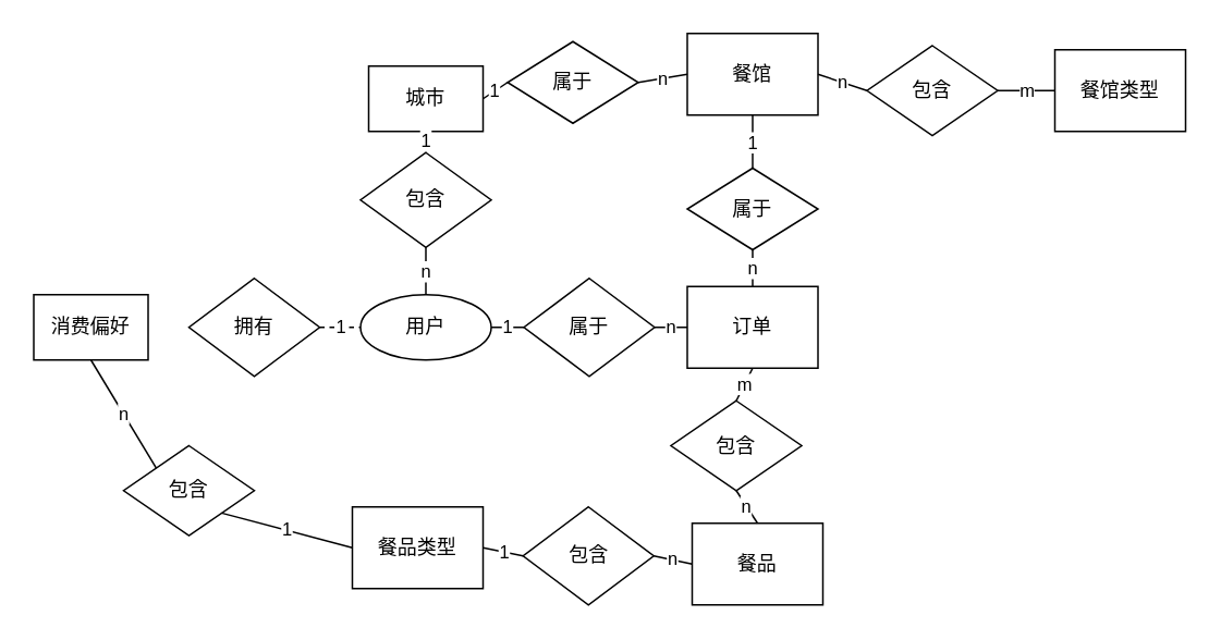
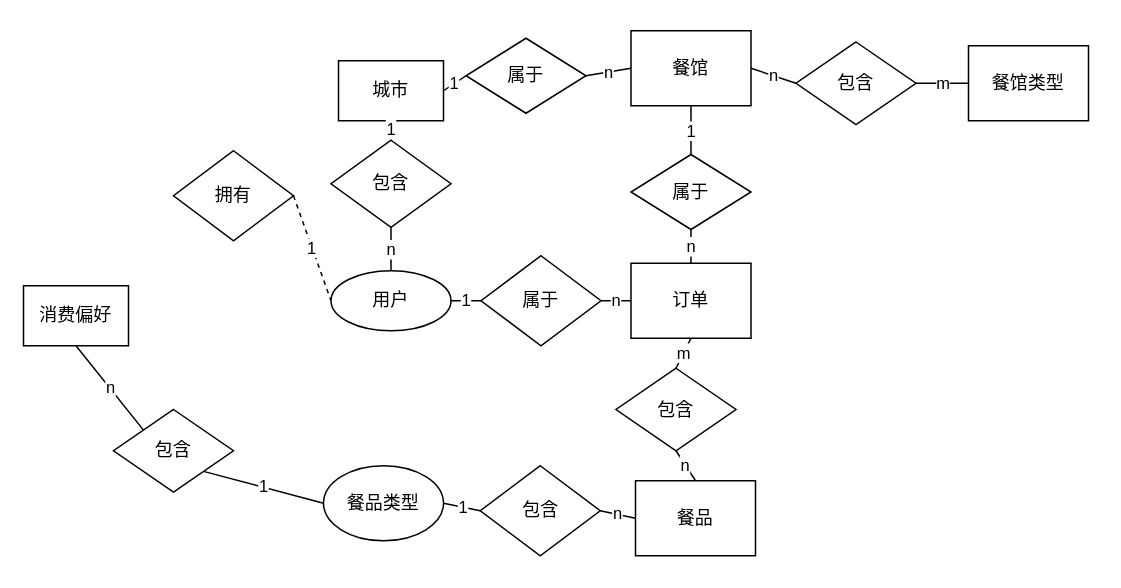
- <mxCell id="8" value="消费偏好" style="rounded=0;whiteSpace=wrap;html=1;" vertex="1" parent="1"><mxGeometry x="20" y="180" width="70" height="40" as="geometry" /></mxCell>
+ <mxCell id="8" value="消费偏好" style="rounded=0;whiteSpace=wrap;html=1;" vertex="1" parent="1"><mxGeometry x="15" y="190" width="70" height="40" as="geometry" /></mxCell>
- <mxCell id="10" value="拥有" style="rhombus;whiteSpace=wrap;html=1;" vertex="1" parent="1"><mxGeometry x="115" y="170" width="80" height="60" as="geometry" /></mxCell>
+ <mxCell id="10" value="拥有" style="rhombus;whiteSpace=wrap;html=1;" vertex="1" parent="1"><mxGeometry x="115" y="100" width="80" height="60" as="geometry" /></mxCell>
- <mxCell id="15" value="餐品类型" style="rounded=0;whiteSpace=wrap;html=1;" vertex="1" parent="1"><mxGeometry x="215" y="310" width="80" height="50" as="geometry" /></mxCell>
+ <mxCell id="15" value="餐品类型" style="ellipse;whiteSpace=wrap;html=1;" vertex="1" parent="1"><mxGeometry x="215" y="310" width="80" height="50" as="geometry" /></mxCell>
